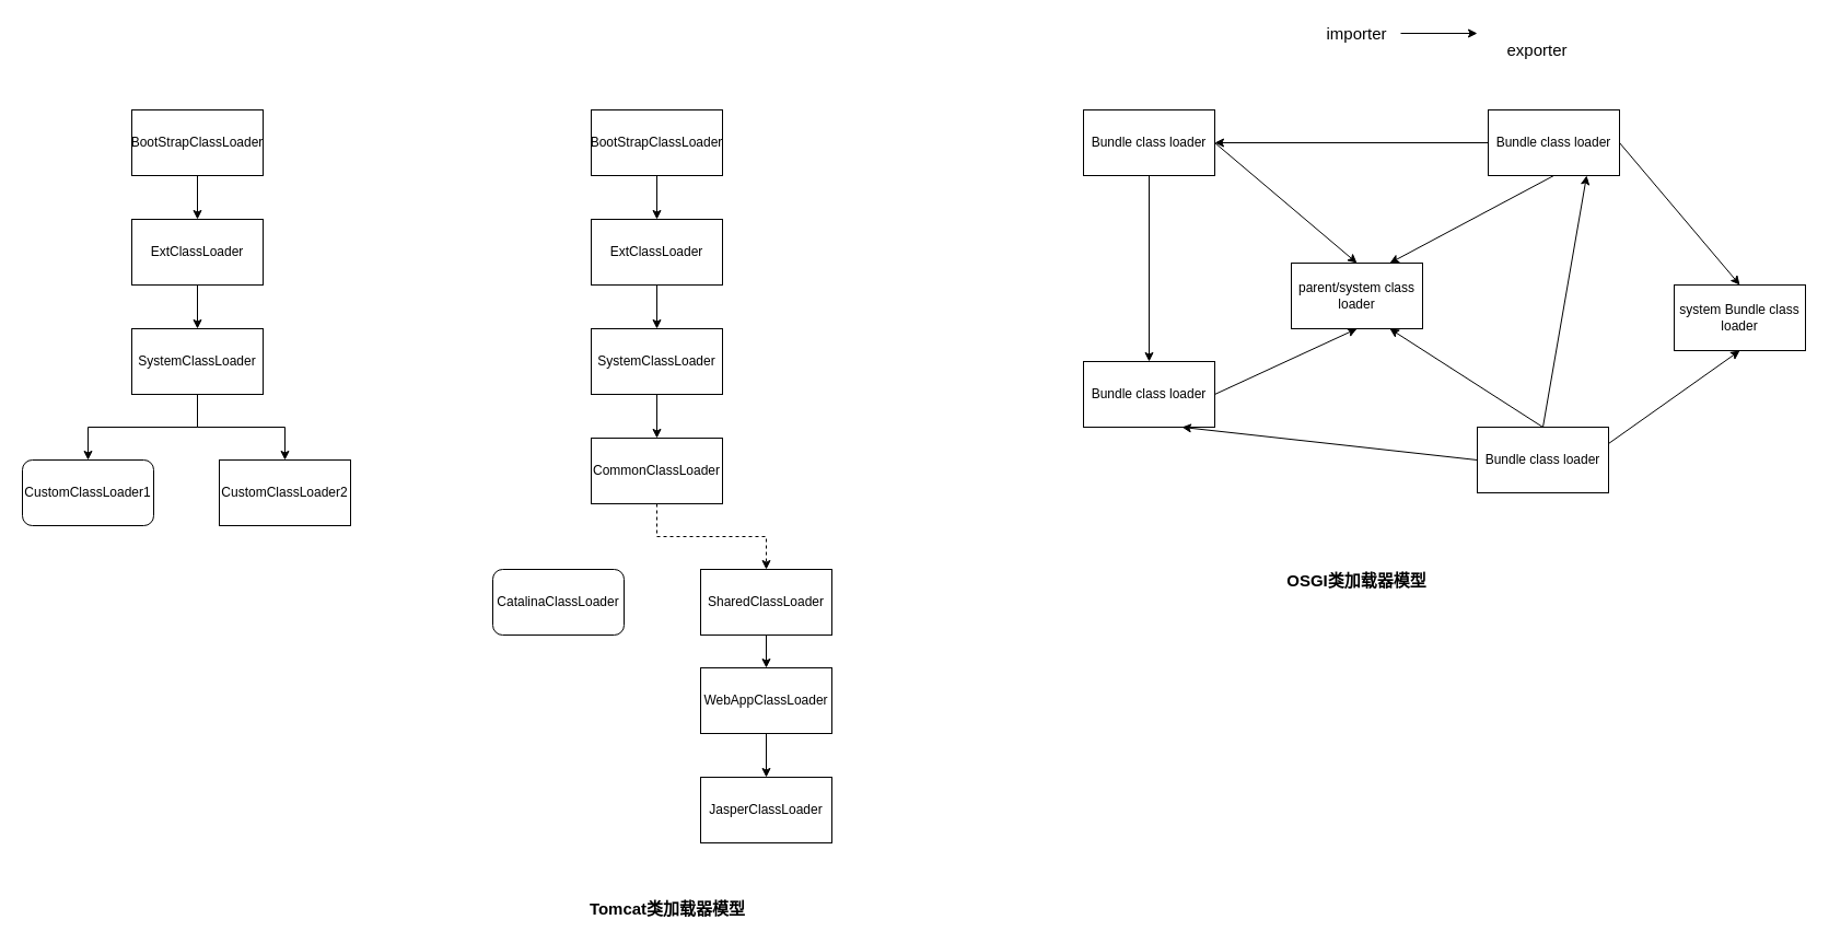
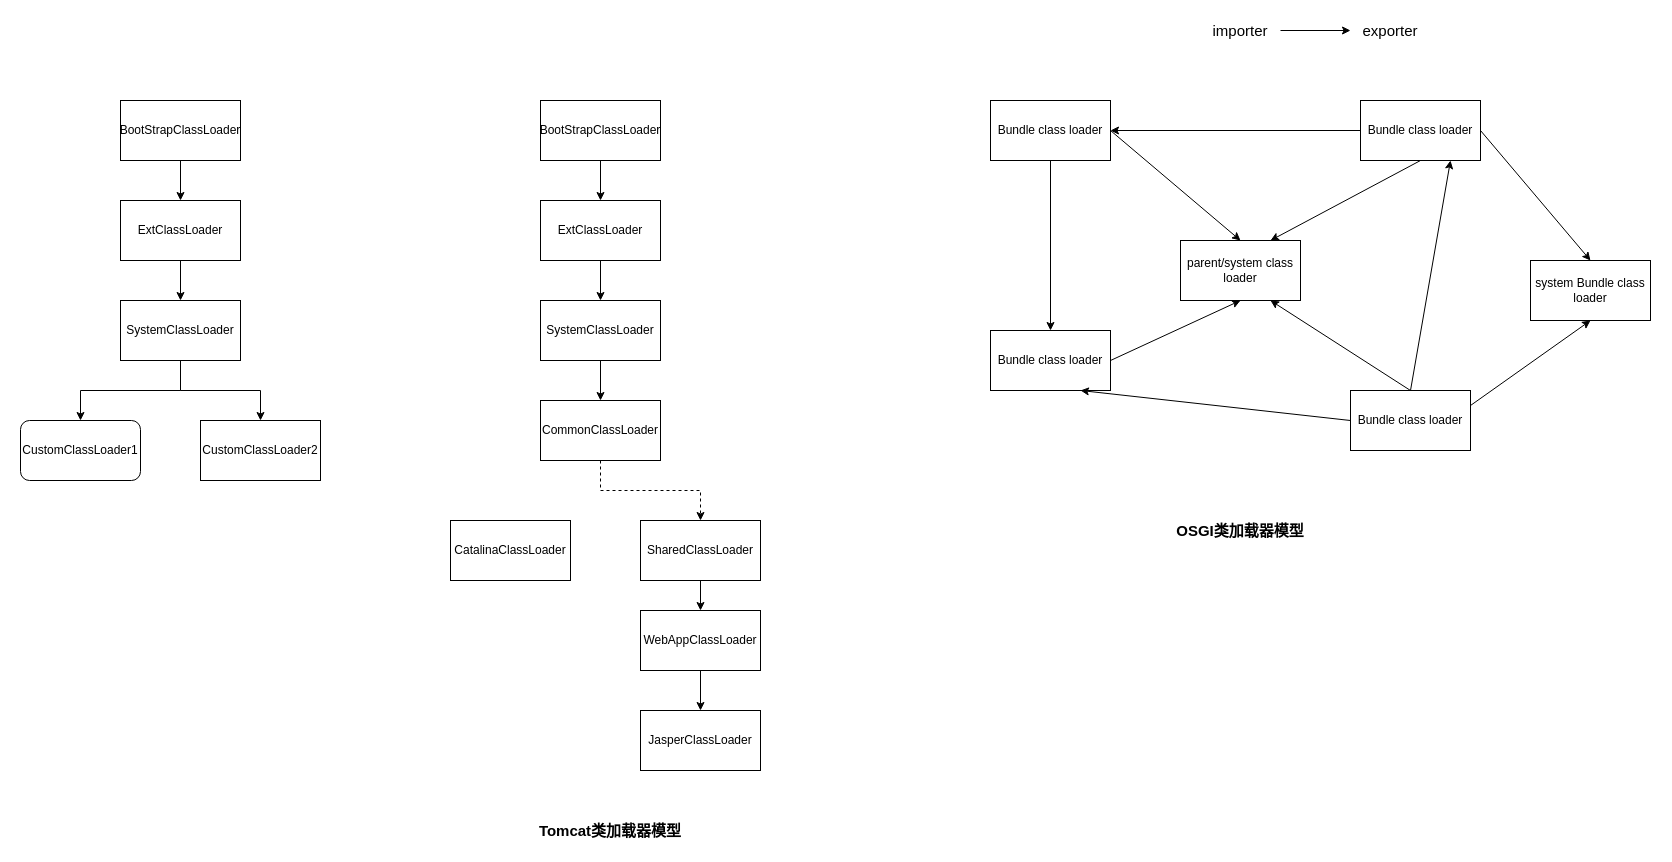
- <mxCell id="44" value="exporter" style="text;html=1;strokeColor=none;fillColor=none;align=center;verticalAlign=middle;whiteSpace=wrap;rounded=0;fontSize=15;" vertex="1" parent="1"><mxGeometry x="1385" y="35" width="40" height="20" as="geometry" /></mxCell>
+ <mxCell id="44" value="exporter" style="text;html=1;strokeColor=none;fillColor=none;align=center;verticalAlign=middle;whiteSpace=wrap;rounded=0;fontSize=15;" vertex="1" parent="1"><mxGeometry x="1370" y="20" width="40" height="20" as="geometry" /></mxCell>
- <mxCell id="19" value="CatalinaClassLoader" style="whiteSpace=wrap;html=1;rounded=1;" vertex="1" parent="1"><mxGeometry x="450" y="520" width="120" height="60" as="geometry" /></mxCell>
+ <mxCell id="19" value="CatalinaClassLoader" style="rounded=0;whiteSpace=wrap;html=1;" vertex="1" parent="1"><mxGeometry x="450" y="520" width="120" height="60" as="geometry" /></mxCell>
